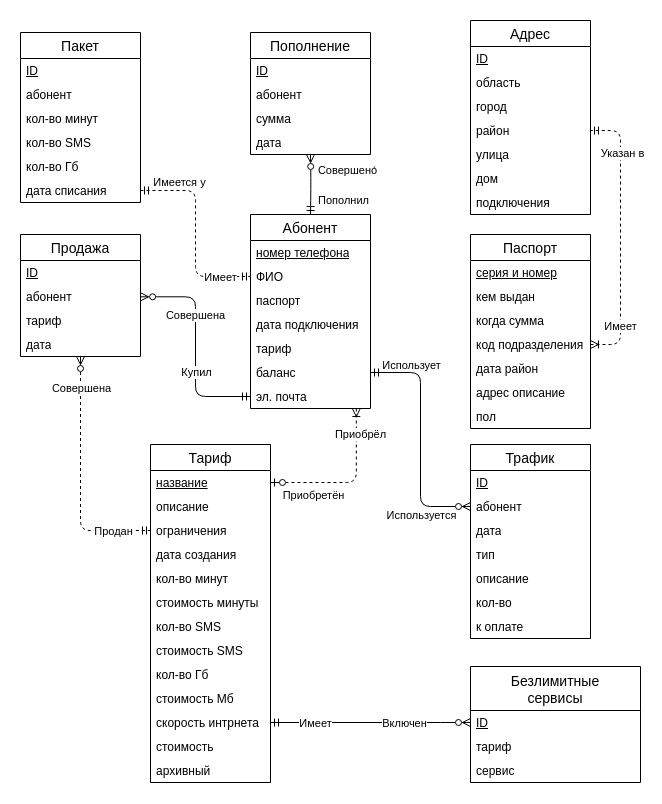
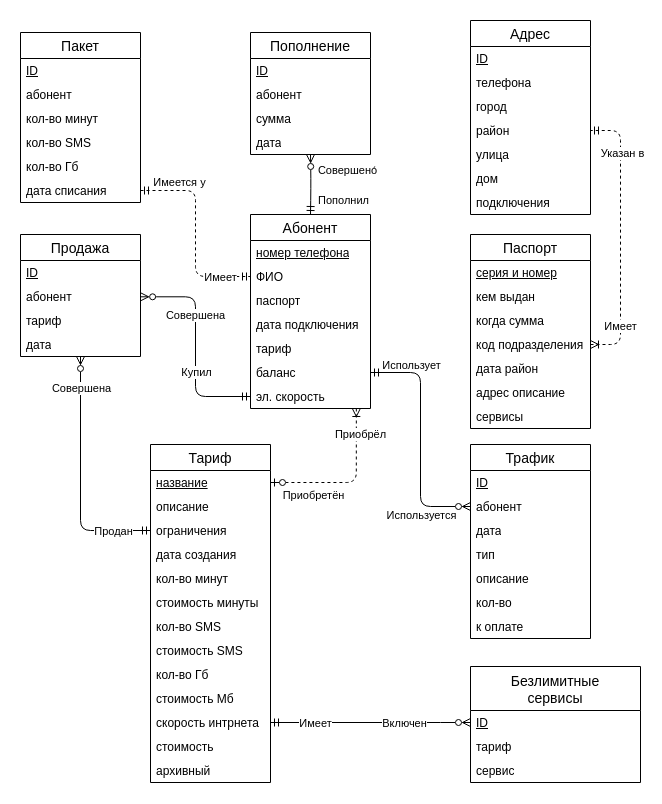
- <mxCell id="23" value="область" style="text;strokeColor=none;fillColor=none;spacingLeft=4;spacingTop=-1;spacingBottom=-3;spacingRight=4;overflow=hidden;rotatable=0;points=[[0,.5],[1,0.5]];portConstraint=eastwest;fontSize=12;whiteSpace=wrap;html=1;" parent="21" vertex="1"><mxGeometry y="50" width="120" height="24" as="geometry" /></mxCell>
+ <mxCell id="23" value="телефона" style="text;strokeColor=none;fillColor=none;spacingLeft=4;spacingTop=-1;spacingBottom=-3;spacingRight=4;overflow=hidden;rotatable=0;points=[[0,.5],[1,0.5]];portConstraint=eastwest;fontSize=12;whiteSpace=wrap;html=1;" parent="21" vertex="1"><mxGeometry y="50" width="120" height="24" as="geometry" /></mxCell>
- <mxCell id="9" value="эл. почта" style="text;strokeColor=none;fillColor=none;spacingLeft=4;spacingTop=-1;spacingBottom=-1;spacingRight=4;overflow=hidden;rotatable=0;points=[[0,.5],[1,0.5]];portConstraint=eastwest;fontSize=12;whiteSpace=wrap;html=1;" parent="2" vertex="1"><mxGeometry y="170" width="120" height="24" as="geometry" /></mxCell>
+ <mxCell id="9" value="эл. скорость" style="text;strokeColor=none;fillColor=none;spacingLeft=4;spacingTop=-1;spacingBottom=-1;spacingRight=4;overflow=hidden;rotatable=0;points=[[0,.5],[1,0.5]];portConstraint=eastwest;fontSize=12;whiteSpace=wrap;html=1;" parent="2" vertex="1"><mxGeometry y="170" width="120" height="24" as="geometry" /></mxCell>
- <mxCell id="20" value="пол" style="text;strokeColor=none;fillColor=none;spacingLeft=4;spacingTop=-1;spacingBottom=-1;spacingRight=4;overflow=hidden;rotatable=0;points=[[0,.5],[1,0.5]];portConstraint=eastwest;fontSize=12;whiteSpace=wrap;html=1;" parent="13" vertex="1"><mxGeometry y="170" width="120" height="24" as="geometry" /></mxCell>
+ <mxCell id="20" value="сервисы" style="text;strokeColor=none;fillColor=none;spacingLeft=4;spacingTop=-1;spacingBottom=-1;spacingRight=4;overflow=hidden;rotatable=0;points=[[0,.5],[1,0.5]];portConstraint=eastwest;fontSize=12;whiteSpace=wrap;html=1;" parent="13" vertex="1"><mxGeometry y="170" width="120" height="24" as="geometry" /></mxCell>
- <mxCell id="72" style="edgeStyle=orthogonalEdgeStyle;rounded=1;orthogonalLoop=1;jettySize=auto;html=1;startArrow=ERzeroToMany;startFill=0;endArrow=ERmandOne;endFill=0;exitX=0.5;exitY=1;exitDx=0;exitDy=0;dashed=1;" parent="1" source="67" target="50" edge="1"><mxGeometry relative="1" as="geometry"><mxPoint x="81" y="384" as="sourcePoint" /></mxGeometry></mxCell>
+ <mxCell id="72" style="edgeStyle=orthogonalEdgeStyle;rounded=1;orthogonalLoop=1;jettySize=auto;html=1;startArrow=ERzeroToMany;startFill=0;endArrow=ERmandOne;endFill=0;exitX=0.5;exitY=1;exitDx=0;exitDy=0;" parent="1" source="67" target="50" edge="1"><mxGeometry relative="1" as="geometry"><mxPoint x="81" y="384" as="sourcePoint" /></mxGeometry></mxCell>
